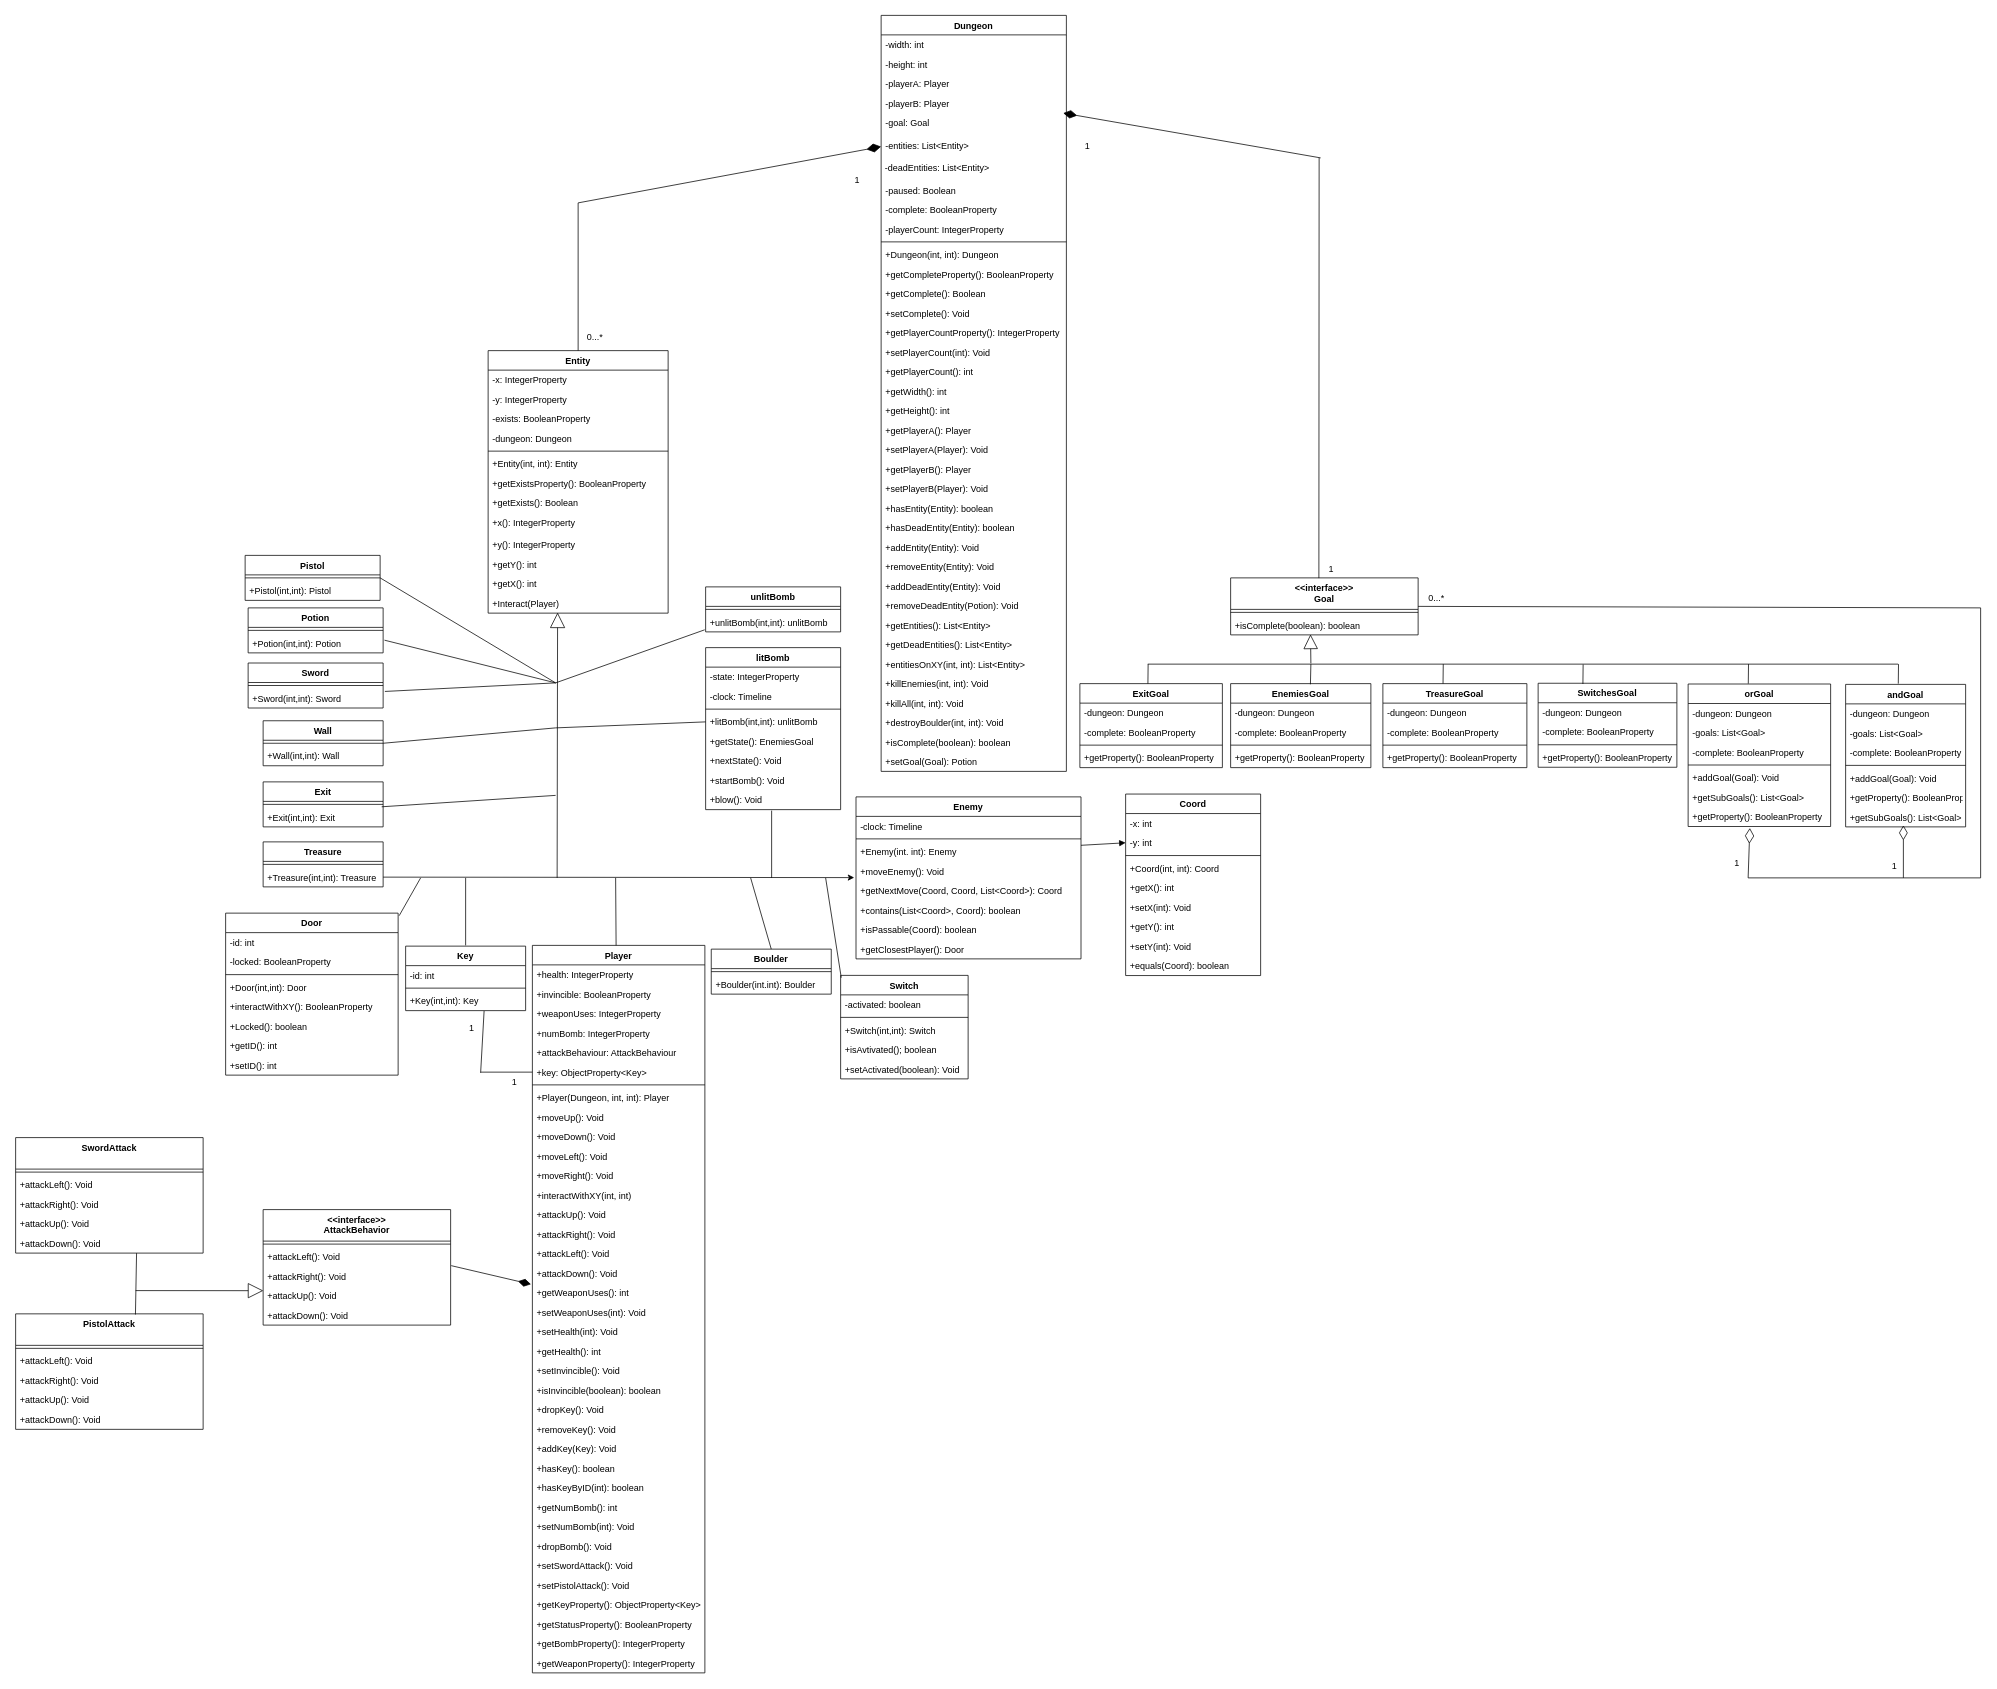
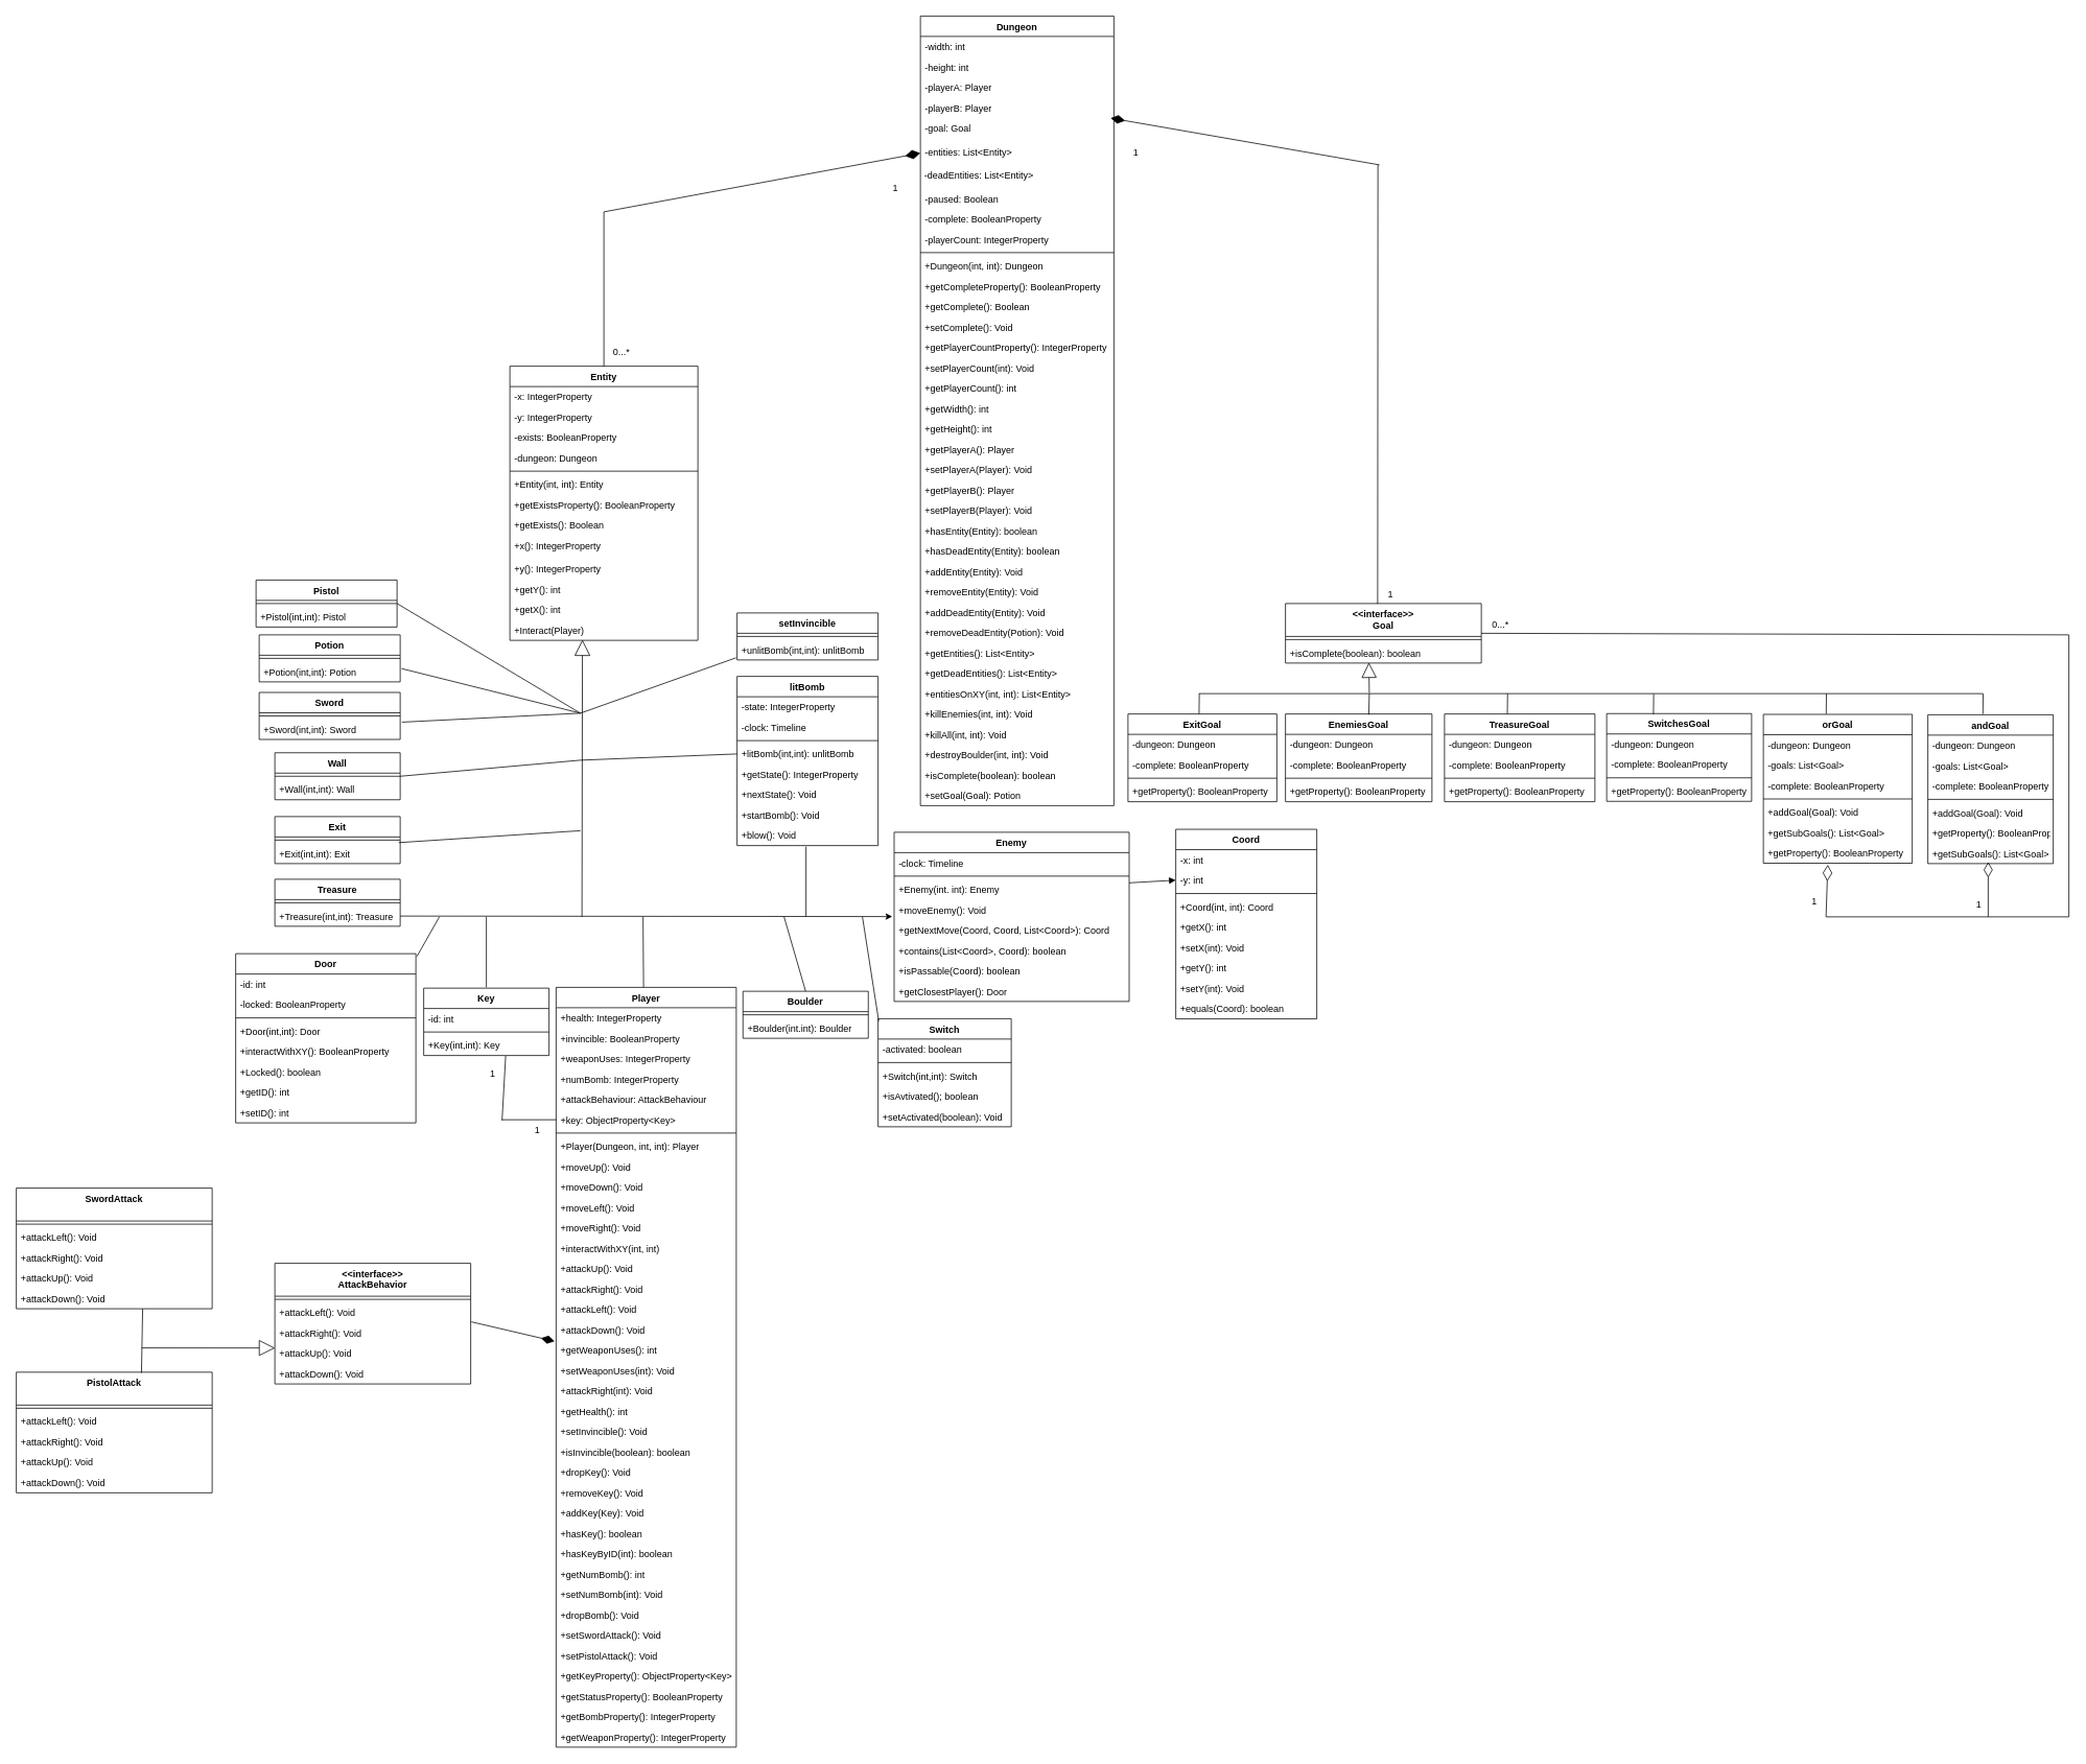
- <mxCell id="147" value="unlitBomb" style="swimlane;fontStyle=1;align=center;verticalAlign=top;childLayout=stackLayout;horizontal=1;startSize=26;horizontalStack=0;resizeParent=1;resizeParentMax=0;resizeLast=0;collapsible=1;marginBottom=0;" parent="1" vertex="1"><mxGeometry x="940" y="782" width="180" height="60" as="geometry" /></mxCell>
+ <mxCell id="147" value="setInvincible" style="swimlane;fontStyle=1;align=center;verticalAlign=top;childLayout=stackLayout;horizontal=1;startSize=26;horizontalStack=0;resizeParent=1;resizeParentMax=0;resizeLast=0;collapsible=1;marginBottom=0;" parent="1" vertex="1"><mxGeometry x="940" y="782" width="180" height="60" as="geometry" /></mxCell>
- <mxCell id="155" value="+getState(): EnemiesGoal" style="text;strokeColor=none;fillColor=none;align=left;verticalAlign=top;spacingLeft=4;spacingRight=4;overflow=hidden;rotatable=0;points=[[0,0.5],[1,0.5]];portConstraint=eastwest;" parent="150" vertex="1"><mxGeometry y="112" width="180" height="26" as="geometry" /></mxCell>
+ <mxCell id="155" value="+getState(): IntegerProperty" style="text;strokeColor=none;fillColor=none;align=left;verticalAlign=top;spacingLeft=4;spacingRight=4;overflow=hidden;rotatable=0;points=[[0,0.5],[1,0.5]];portConstraint=eastwest;" parent="150" vertex="1"><mxGeometry y="112" width="180" height="26" as="geometry" /></mxCell>
- <mxCell id="75" value="+setHealth(int): Void" style="text;strokeColor=none;fillColor=none;align=left;verticalAlign=top;spacingLeft=4;spacingRight=4;overflow=hidden;rotatable=0;points=[[0,0.5],[1,0.5]];portConstraint=eastwest;" parent="55" vertex="1"><mxGeometry y="502" width="230" height="26" as="geometry" /></mxCell>
+ <mxCell id="75" value="+attackRight(int): Void" style="text;strokeColor=none;fillColor=none;align=left;verticalAlign=top;spacingLeft=4;spacingRight=4;overflow=hidden;rotatable=0;points=[[0,0.5],[1,0.5]];portConstraint=eastwest;" parent="55" vertex="1"><mxGeometry y="502" width="230" height="26" as="geometry" /></mxCell>
